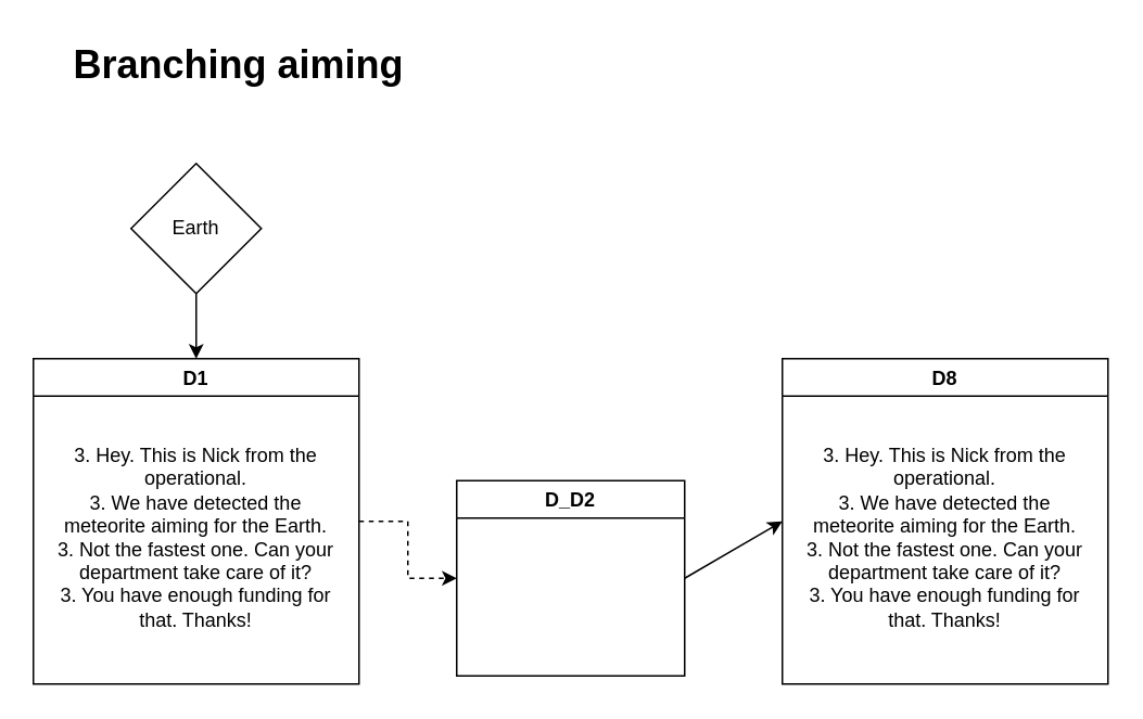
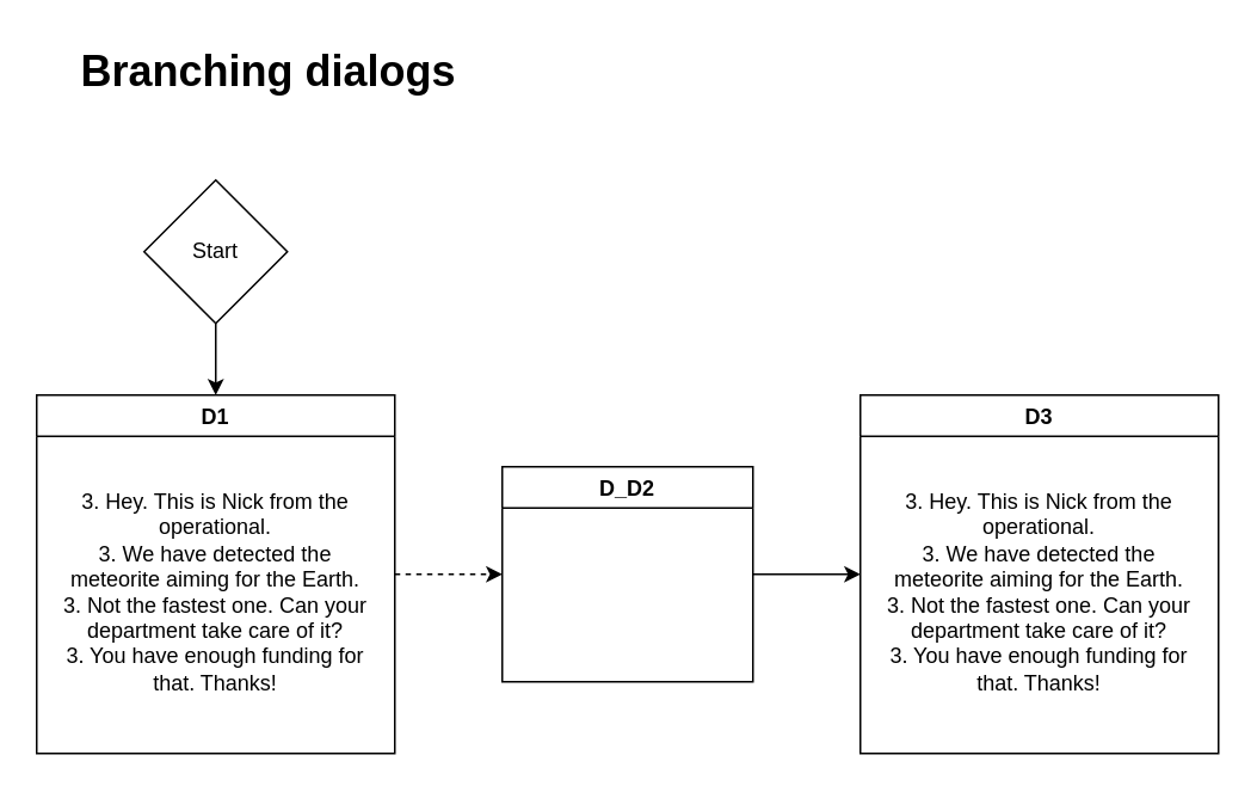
- <mxCell id="2" value="&lt;h1&gt;Branching aiming&lt;/h1&gt;" style="text;html=1;strokeColor=none;fillColor=none;spacing=5;spacingTop=-20;whiteSpace=wrap;overflow=hidden;rounded=0;" vertex="1" parent="1"><mxGeometry x="40" y="20" width="240" height="120" as="geometry" /></mxCell>
+ <mxCell id="2" value="&lt;h1&gt;Branching dialogs&lt;/h1&gt;" style="text;html=1;strokeColor=none;fillColor=none;spacing=5;spacingTop=-20;whiteSpace=wrap;overflow=hidden;rounded=0;" vertex="1" parent="1"><mxGeometry x="40" y="20" width="240" height="120" as="geometry" /></mxCell>
- <mxCell id="4" value="Earth" style="rhombus;whiteSpace=wrap;html=1;" vertex="1" parent="1"><mxGeometry x="80" y="100" width="80" height="80" as="geometry" /></mxCell>
+ <mxCell id="4" value="Start" style="rhombus;whiteSpace=wrap;html=1;" vertex="1" parent="1"><mxGeometry x="80" y="100" width="80" height="80" as="geometry" /></mxCell>
- <mxCell id="9" value="D8" style="swimlane;" vertex="1" parent="1"><mxGeometry x="480" y="220" width="200" height="200" as="geometry" /></mxCell>
+ <mxCell id="9" value="D3" style="swimlane;" vertex="1" parent="1"><mxGeometry x="480" y="220" width="200" height="200" as="geometry" /></mxCell>
- <mxCell id="7" value="D_D2" style="swimlane;" vertex="1" parent="1"><mxGeometry x="280" y="295" width="140" height="120" as="geometry" /></mxCell>
+ <mxCell id="7" value="D_D2" style="swimlane;" vertex="1" parent="1"><mxGeometry x="280" y="260" width="140" height="120" as="geometry" /></mxCell>
